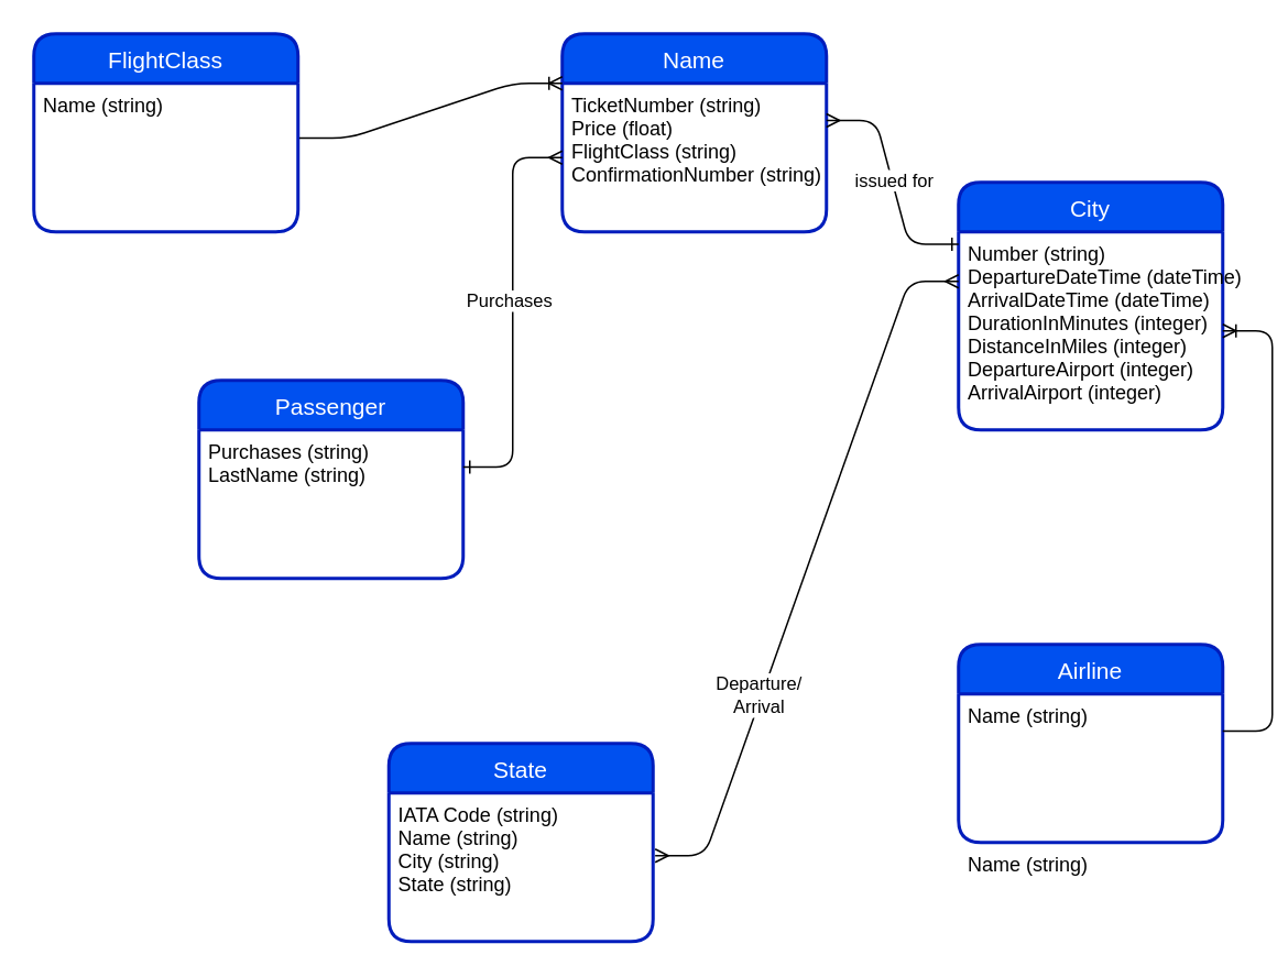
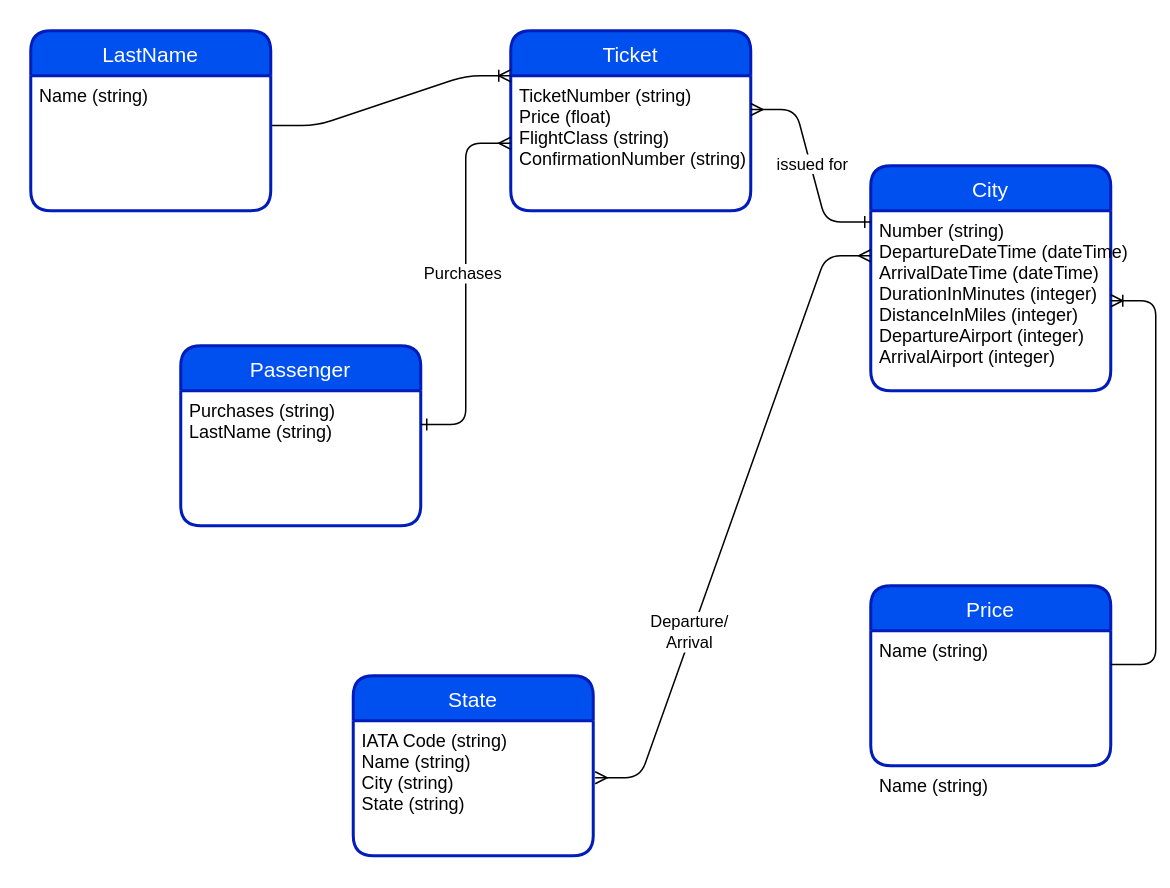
- <mxCell id="20" value="FlightClass" style="swimlane;childLayout=stackLayout;horizontal=1;startSize=30;horizontalStack=0;rounded=1;fontSize=14;fontStyle=0;strokeWidth=2;resizeParent=0;resizeLast=1;shadow=0;dashed=0;align=center;fillColor=#0050ef;strokeColor=#001DBC;fontColor=#ffffff;" vertex="1" parent="1"><mxGeometry x="20" y="20" width="160" height="120" as="geometry" /></mxCell>
+ <mxCell id="20" value="LastName" style="swimlane;childLayout=stackLayout;horizontal=1;startSize=30;horizontalStack=0;rounded=1;fontSize=14;fontStyle=0;strokeWidth=2;resizeParent=0;resizeLast=1;shadow=0;dashed=0;align=center;fillColor=#0050ef;strokeColor=#001DBC;fontColor=#ffffff;" vertex="1" parent="1"><mxGeometry x="20" y="20" width="160" height="120" as="geometry" /></mxCell>
- <mxCell id="10" value="Name" style="swimlane;childLayout=stackLayout;horizontal=1;startSize=30;horizontalStack=0;rounded=1;fontSize=14;fontStyle=0;strokeWidth=2;resizeParent=0;resizeLast=1;shadow=0;dashed=0;align=center;fillColor=#0050ef;strokeColor=#001DBC;fontColor=#ffffff;" vertex="1" parent="1"><mxGeometry x="340" y="20" width="160" height="120" as="geometry" /></mxCell>
+ <mxCell id="10" value="Ticket" style="swimlane;childLayout=stackLayout;horizontal=1;startSize=30;horizontalStack=0;rounded=1;fontSize=14;fontStyle=0;strokeWidth=2;resizeParent=0;resizeLast=1;shadow=0;dashed=0;align=center;fillColor=#0050ef;strokeColor=#001DBC;fontColor=#ffffff;" vertex="1" parent="1"><mxGeometry x="340" y="20" width="160" height="120" as="geometry" /></mxCell>
- <mxCell id="16" value="Airline" style="swimlane;childLayout=stackLayout;horizontal=1;startSize=30;horizontalStack=0;rounded=1;fontSize=14;fontStyle=0;strokeWidth=2;resizeParent=0;resizeLast=1;shadow=0;dashed=0;align=center;fillColor=#0050ef;strokeColor=#001DBC;fontColor=#ffffff;" vertex="1" parent="1"><mxGeometry x="580" y="390" width="160" height="120" as="geometry" /></mxCell>
+ <mxCell id="16" value="Price" style="swimlane;childLayout=stackLayout;horizontal=1;startSize=30;horizontalStack=0;rounded=1;fontSize=14;fontStyle=0;strokeWidth=2;resizeParent=0;resizeLast=1;shadow=0;dashed=0;align=center;fillColor=#0050ef;strokeColor=#001DBC;fontColor=#ffffff;" vertex="1" parent="1"><mxGeometry x="580" y="390" width="160" height="120" as="geometry" /></mxCell>
